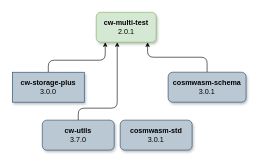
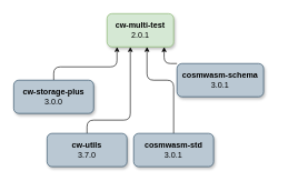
+ <mxCell id="5" style="edgeStyle=orthogonalEdgeStyle;rounded=1;orthogonalLoop=1;jettySize=auto;html=1;entryX=0.6;entryY=0.997;entryDx=0;entryDy=0;strokeColor=default;align=center;verticalAlign=middle;fontFamily=Helvetica;fontSize=11;fontColor=default;labelBackgroundColor=default;startSize=5;endArrow=classic;endFill=1;endSize=5;curved=0;entryPerimeter=0;" parent="1" source="6" target="7" edge="1"><mxGeometry relative="1" as="geometry"><Array as="points"><mxPoint x="260" y="120" /><mxPoint x="220" y="120" /></Array></mxGeometry></mxCell>
- <mxCell id="9" value="&lt;b&gt;cw-storage-plus&lt;/b&gt;&lt;br&gt;3.0.0" style="whiteSpace=wrap;html=1;fillColor=#bac8d3;strokeColor=#23445d;shadow=1;glass=0;rounded=0;" parent="1" vertex="1"><mxGeometry x="20" y="120" width="120" height="50" as="geometry" /></mxCell>
+ <mxCell id="9" value="&lt;b&gt;cw-storage-plus&lt;/b&gt;&lt;br&gt;3.0.0" style="rounded=1;whiteSpace=wrap;html=1;fillColor=#bac8d3;strokeColor=#23445d;shadow=1;glass=0;" parent="1" vertex="1"><mxGeometry x="20" y="120" width="120" height="50" as="geometry" /></mxCell>
- <mxCell id="8" value="&lt;b&gt;cosmwasm-schema&lt;/b&gt;&lt;div&gt;3.0.1&lt;/div&gt;" style="rounded=1;whiteSpace=wrap;html=1;fillColor=#bac8d3;strokeColor=#23445d;shadow=1;glass=0;" parent="1" vertex="1"><mxGeometry x="280" y="120" width="130" height="50" as="geometry" /></mxCell>
+ <mxCell id="8" value="&lt;b&gt;cosmwasm-schema&lt;/b&gt;&lt;div&gt;3.0.1&lt;/div&gt;" style="rounded=1;whiteSpace=wrap;html=1;fillColor=#bac8d3;strokeColor=#23445d;shadow=1;glass=0;" parent="1" vertex="1"><mxGeometry x="265" y="95" width="130" height="50" as="geometry" /></mxCell>
